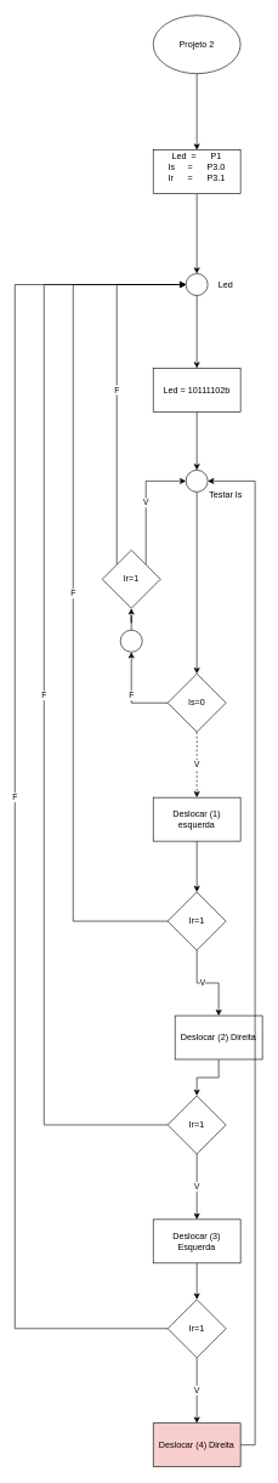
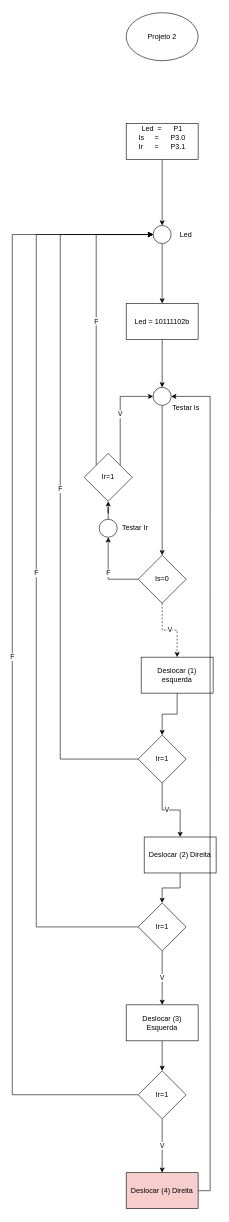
- <mxCell id="2" value="" style="edgeStyle=orthogonalEdgeStyle;rounded=0;orthogonalLoop=1;jettySize=auto;html=1;" edge="1" parent="1" source="3" target="5"><mxGeometry relative="1" as="geometry" /></mxCell>
+ <mxCell id="39" value="Testar Ir" style="text;html=1;align=center;verticalAlign=middle;whiteSpace=wrap;rounded=0;" vertex="1" parent="1"><mxGeometry x="195" y="865" width="60" height="30" as="geometry" /></mxCell>
- <mxCell id="18" value="Deslocar (1) esquerda" style="whiteSpace=wrap;html=1;" vertex="1" parent="1"><mxGeometry x="210" y="1095" width="120" height="60" as="geometry" /></mxCell>
+ <mxCell id="18" value="Deslocar (1) esquerda" style="whiteSpace=wrap;html=1;" vertex="1" parent="1"><mxGeometry x="235" y="1095" width="120" height="60" as="geometry" /></mxCell>
